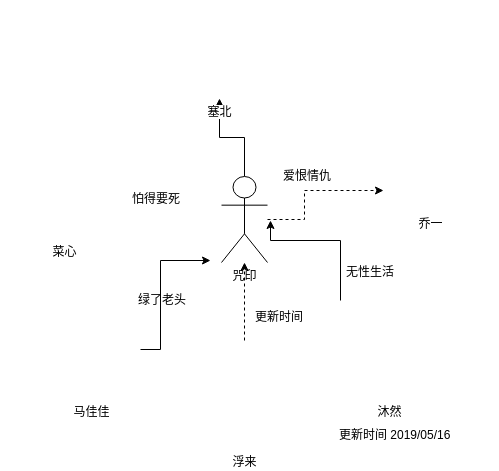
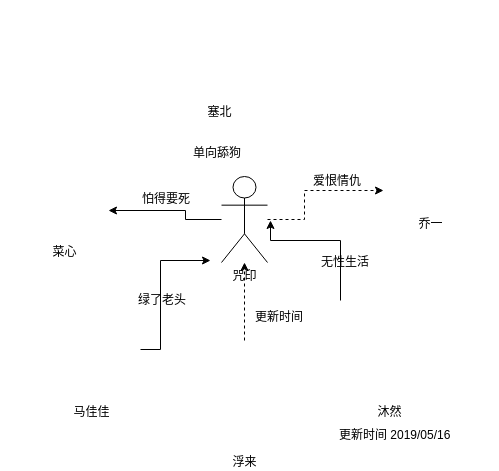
- <mxCell id="2" value="" style="edgeStyle=orthogonalEdgeStyle;rounded=0;orthogonalLoop=1;jettySize=auto;html=1;" edge="1" parent="1" source="5" target="6"><mxGeometry relative="1" as="geometry" /></mxCell>
+ <mxCell id="15" value="单向舔狗" style="text;html=1;resizable=0;points=[];autosize=1;align=left;verticalAlign=top;spacingTop=-4;" vertex="1" parent="1"><mxGeometry x="191" y="143" width="60" height="20" as="geometry" /></mxCell>
- <mxCell id="20" value="爱恨情仇" style="text;html=1;resizable=0;points=[];autosize=1;align=left;verticalAlign=top;spacingTop=-4;" vertex="1" parent="1"><mxGeometry x="281" y="166" width="60" height="20" as="geometry" /></mxCell>
+ <mxCell id="20" value="爱恨情仇" style="text;html=1;resizable=0;points=[];autosize=1;align=left;verticalAlign=top;spacingTop=-4;" vertex="1" parent="1"><mxGeometry x="311" y="171" width="60" height="20" as="geometry" /></mxCell>
- <mxCell id="16" value="怕得要死" style="text;html=1;resizable=0;points=[];autosize=1;align=left;verticalAlign=top;spacingTop=-4;" vertex="1" parent="1"><mxGeometry x="130" y="189" width="60" height="20" as="geometry" /></mxCell>
+ <mxCell id="16" value="怕得要死" style="text;html=1;resizable=0;points=[];autosize=1;align=left;verticalAlign=top;spacingTop=-4;" vertex="1" parent="1"><mxGeometry x="140" y="189" width="60" height="20" as="geometry" /></mxCell>
+ <mxCell id="3" value="" style="edgeStyle=orthogonalEdgeStyle;rounded=0;orthogonalLoop=1;jettySize=auto;html=1;" edge="1" parent="1" source="5" target="10"><mxGeometry relative="1" as="geometry"><Array as="points"><mxPoint x="185" y="219" /><mxPoint x="185" y="210" /></Array></mxGeometry></mxCell>
- <mxCell id="17" value="无性生活" style="text;html=1;strokeColor=none;fillColor=none;align=center;verticalAlign=middle;whiteSpace=wrap;rounded=0;" vertex="1" parent="1"><mxGeometry x="345" y="262" width="50" height="20" as="geometry" /></mxCell>
+ <mxCell id="17" value="无性生活" style="text;html=1;strokeColor=none;fillColor=none;align=center;verticalAlign=middle;whiteSpace=wrap;rounded=0;" vertex="1" parent="1"><mxGeometry x="320" y="252" width="50" height="20" as="geometry" /></mxCell>
